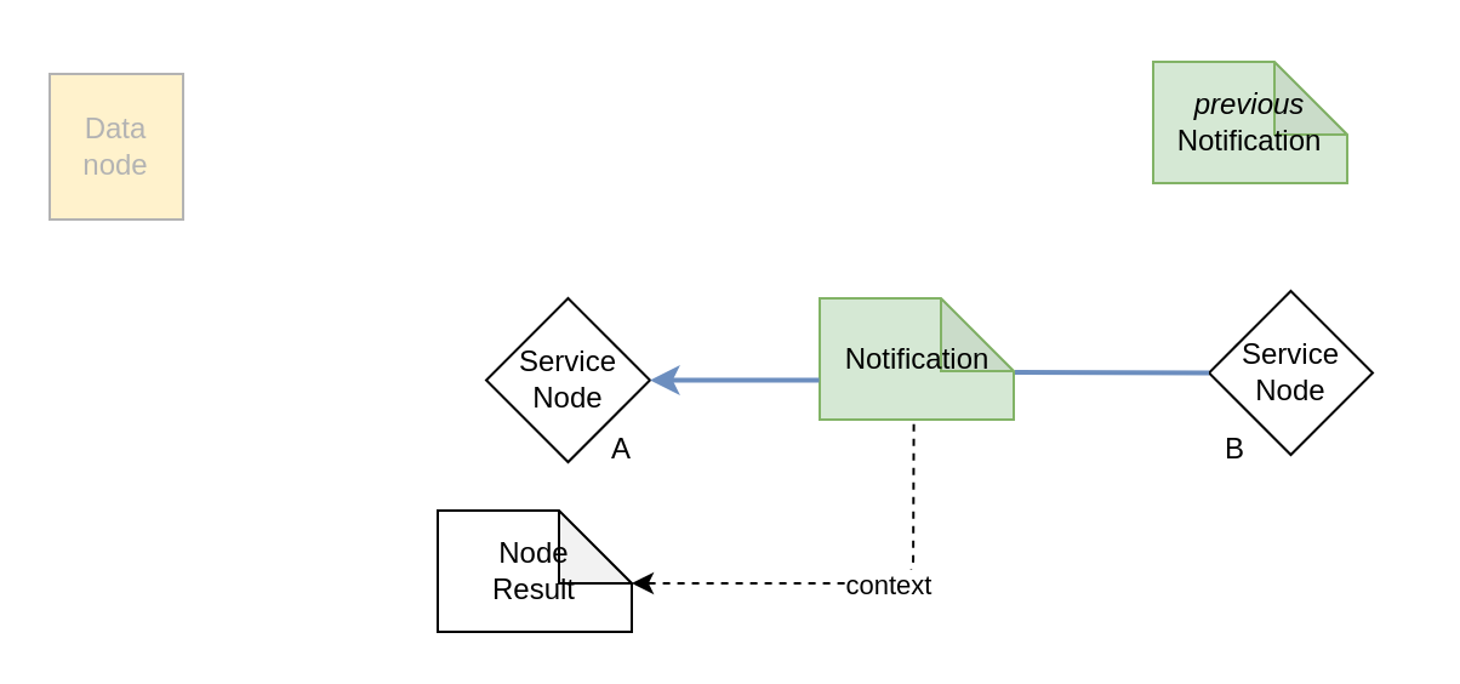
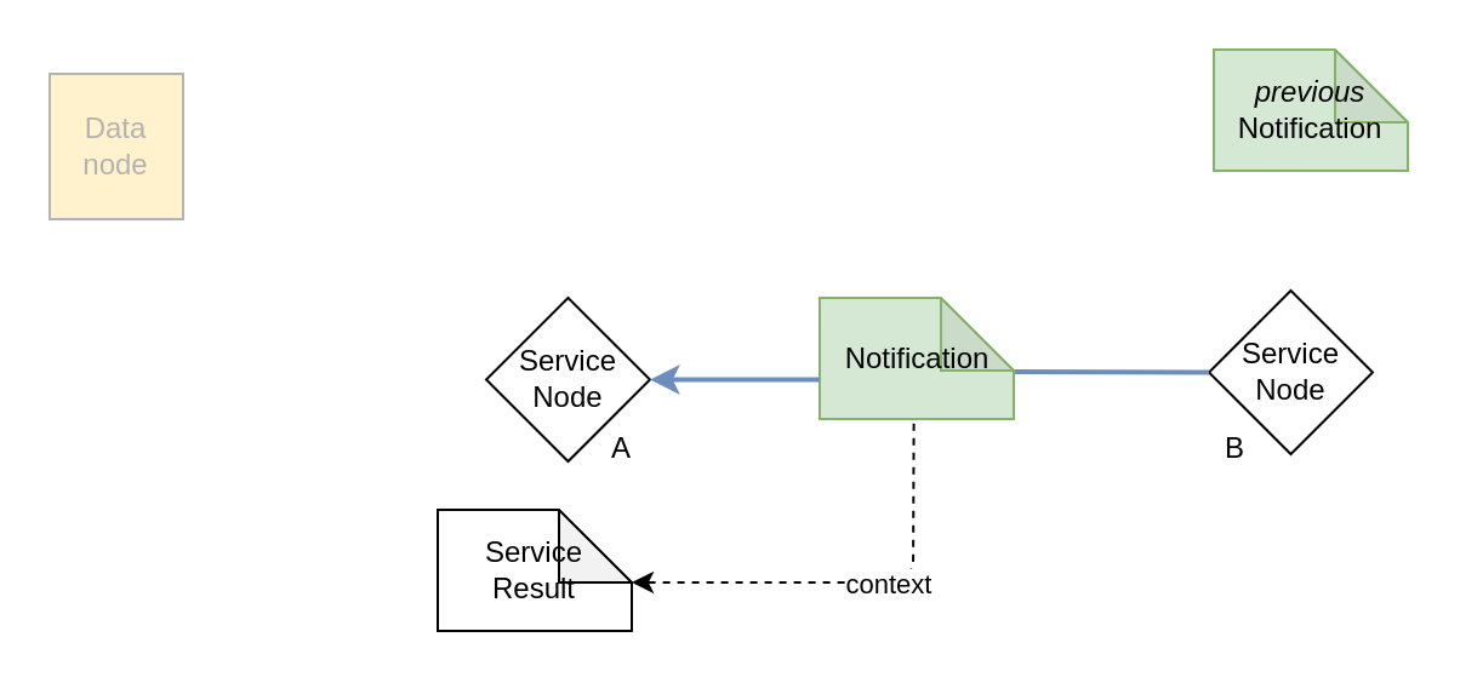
- <mxCell id="7" value="&lt;i&gt;previous&lt;/i&gt;&lt;br&gt;Notification" style="shape=note;whiteSpace=wrap;html=1;backgroundOutline=1;darkOpacity=0.05;strokeColor=#82b366;fillColor=#d5e8d4;" vertex="1" parent="1"><mxGeometry x="475" y="25" width="80" height="50" as="geometry" /></mxCell>
+ <mxCell id="7" value="&lt;i&gt;previous&lt;/i&gt;&lt;br&gt;Notification" style="shape=note;whiteSpace=wrap;html=1;backgroundOutline=1;darkOpacity=0.05;strokeColor=#82b366;fillColor=#d5e8d4;" vertex="1" parent="1"><mxGeometry x="500" y="20" width="80" height="50" as="geometry" /></mxCell>
- <mxCell id="13" value="Node&lt;br&gt;Result" style="shape=note;whiteSpace=wrap;html=1;backgroundOutline=1;darkOpacity=0.05;" vertex="1" parent="1"><mxGeometry x="180" y="210" width="80" height="50" as="geometry" /></mxCell>
+ <mxCell id="13" value="Service&lt;br&gt;Result" style="shape=note;whiteSpace=wrap;html=1;backgroundOutline=1;darkOpacity=0.05;" vertex="1" parent="1"><mxGeometry x="180" y="210" width="80" height="50" as="geometry" /></mxCell>
